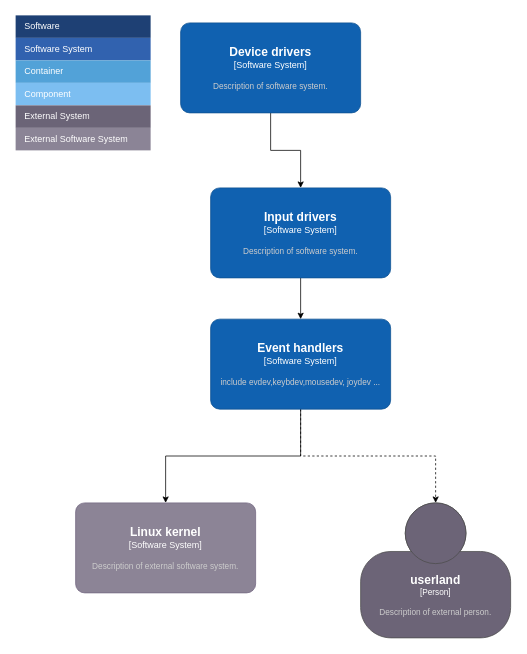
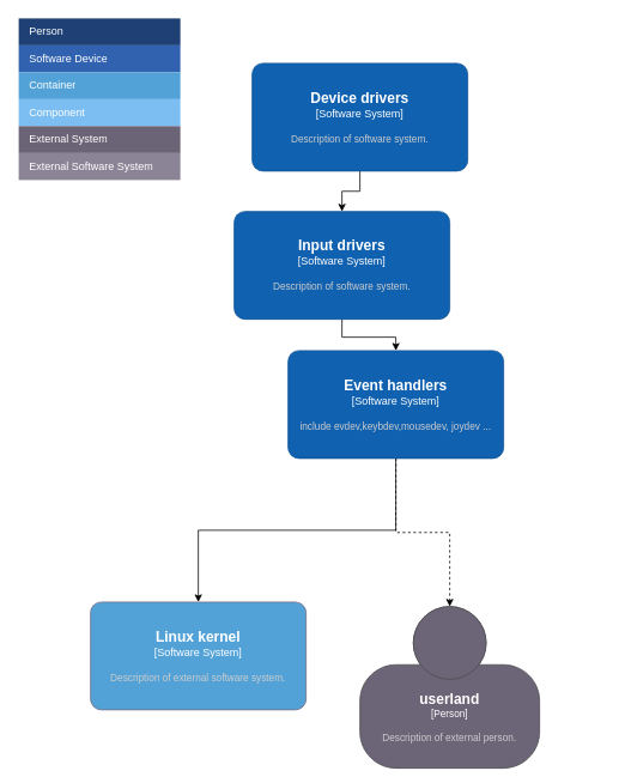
- <mxCell id="3" value="Software" style="shape=partialRectangle;html=1;whiteSpace=wrap;connectable=0;fillColor=#1E4074;top=0;left=0;bottom=0;right=0;overflow=hidden;pointerEvents=1;align=left;spacingLeft=10;strokeColor=none;fontColor=#FFFFFF;" vertex="1" parent="2"><mxGeometry width="180" height="30" as="geometry" /></mxCell>
+ <mxCell id="3" value="Person" style="shape=partialRectangle;html=1;whiteSpace=wrap;connectable=0;fillColor=#1E4074;top=0;left=0;bottom=0;right=0;overflow=hidden;pointerEvents=1;align=left;spacingLeft=10;strokeColor=none;fontColor=#FFFFFF;" vertex="1" parent="2"><mxGeometry width="180" height="30" as="geometry" /></mxCell>
- <mxCell id="4" value="Software System" style="shape=partialRectangle;html=1;whiteSpace=wrap;connectable=0;fillColor=#3162AF;top=0;left=0;bottom=0;right=0;overflow=hidden;pointerEvents=1;align=left;spacingLeft=10;fontColor=#FFFFFF;" vertex="1" parent="2"><mxGeometry y="30" width="180" height="30" as="geometry" /></mxCell>
+ <mxCell id="4" value="Software Device" style="shape=partialRectangle;html=1;whiteSpace=wrap;connectable=0;fillColor=#3162AF;top=0;left=0;bottom=0;right=0;overflow=hidden;pointerEvents=1;align=left;spacingLeft=10;fontColor=#FFFFFF;" vertex="1" parent="2"><mxGeometry y="30" width="180" height="30" as="geometry" /></mxCell>
- <mxCell id="10" value="&lt;font style=&quot;font-size: 16px&quot;&gt;&lt;b&gt;Device drivers&lt;/b&gt;&lt;/font&gt;&lt;div&gt;[Software System]&lt;/div&gt;&lt;br&gt;&lt;div&gt;&lt;font style=&quot;font-size: 11px&quot;&gt;&lt;font color=&quot;#cccccc&quot;&gt;Description of software system.&lt;/font&gt;&lt;/div&gt;" style="rounded=1;whiteSpace=wrap;html=1;labelBackgroundColor=none;fillColor=#1061B0;fontColor=#ffffff;align=center;arcSize=10;strokeColor=#0D5091;metaEdit=1;resizable=0;points=[[0.25,0,0],[0.5,0,0],[0.75,0,0],[1,0.25,0],[1,0.5,0],[1,0.75,0],[0.75,1,0],[0.5,1,0],[0.25,1,0],[0,0.75,0],[0,0.5,0],[0,0.25,0]];" vertex="1" parent="1"><mxGeometry x="240" y="30" width="240" height="120" as="geometry" /></mxCell>
+ <mxCell id="10" value="&lt;font style=&quot;font-size: 16px&quot;&gt;&lt;b&gt;Device drivers&lt;/b&gt;&lt;/font&gt;&lt;div&gt;[Software System]&lt;/div&gt;&lt;br&gt;&lt;div&gt;&lt;font style=&quot;font-size: 11px&quot;&gt;&lt;font color=&quot;#cccccc&quot;&gt;Description of software system.&lt;/font&gt;&lt;/div&gt;" style="rounded=1;whiteSpace=wrap;html=1;labelBackgroundColor=none;fillColor=#1061B0;fontColor=#ffffff;align=center;arcSize=10;strokeColor=#0D5091;metaEdit=1;resizable=0;points=[[0.25,0,0],[0.5,0,0],[0.75,0,0],[1,0.25,0],[1,0.5,0],[1,0.75,0],[0.75,1,0],[0.5,1,0],[0.25,1,0],[0,0.75,0],[0,0.5,0],[0,0.25,0]];" vertex="1" parent="1"><mxGeometry x="280" y="70" width="240" height="120" as="geometry" /></mxCell>
- <mxCell id="15" value="&lt;font style=&quot;font-size: 16px&quot;&gt;&lt;b&gt;Input drivers&lt;/b&gt;&lt;/font&gt;&lt;div&gt;[Software System]&lt;/div&gt;&lt;br&gt;&lt;div&gt;&lt;font style=&quot;font-size: 11px&quot;&gt;&lt;font color=&quot;#cccccc&quot;&gt;Description of software system.&lt;/font&gt;&lt;/div&gt;" style="rounded=1;whiteSpace=wrap;html=1;labelBackgroundColor=none;fillColor=#1061B0;fontColor=#ffffff;align=center;arcSize=10;strokeColor=#0D5091;metaEdit=1;resizable=0;points=[[0.25,0,0],[0.5,0,0],[0.75,0,0],[1,0.25,0],[1,0.5,0],[1,0.75,0],[0.75,1,0],[0.5,1,0],[0.25,1,0],[0,0.75,0],[0,0.5,0],[0,0.25,0]];" vertex="1" parent="1"><mxGeometry x="280" y="250" width="240" height="120" as="geometry" /></mxCell>
+ <mxCell id="15" value="&lt;font style=&quot;font-size: 16px&quot;&gt;&lt;b&gt;Input drivers&lt;/b&gt;&lt;/font&gt;&lt;div&gt;[Software System]&lt;/div&gt;&lt;br&gt;&lt;div&gt;&lt;font style=&quot;font-size: 11px&quot;&gt;&lt;font color=&quot;#cccccc&quot;&gt;Description of software system.&lt;/font&gt;&lt;/div&gt;" style="rounded=1;whiteSpace=wrap;html=1;labelBackgroundColor=none;fillColor=#1061B0;fontColor=#ffffff;align=center;arcSize=10;strokeColor=#0D5091;metaEdit=1;resizable=0;points=[[0.25,0,0],[0.5,0,0],[0.75,0,0],[1,0.25,0],[1,0.5,0],[1,0.75,0],[0.75,1,0],[0.5,1,0],[0.25,1,0],[0,0.75,0],[0,0.5,0],[0,0.25,0]];" vertex="1" parent="1"><mxGeometry x="260" y="235" width="240" height="120" as="geometry" /></mxCell>
- <mxCell id="13" value="&lt;font style=&quot;font-size: 16px&quot;&gt;&lt;b&gt;Event handlers&lt;/b&gt;&lt;/font&gt;&lt;div&gt;[Software System]&lt;/div&gt;&lt;br&gt;&lt;div&gt;&lt;font style=&quot;font-size: 11px&quot;&gt;&lt;font color=&quot;#cccccc&quot;&gt;include evdev,keybdev,mousedev, joydev ...&lt;/font&gt;&lt;/div&gt;" style="rounded=1;whiteSpace=wrap;html=1;labelBackgroundColor=none;fillColor=#1061B0;fontColor=#ffffff;align=center;arcSize=10;strokeColor=#0D5091;metaEdit=1;resizable=0;points=[[0.25,0,0],[0.5,0,0],[0.75,0,0],[1,0.25,0],[1,0.5,0],[1,0.75,0],[0.75,1,0],[0.5,1,0],[0.25,1,0],[0,0.75,0],[0,0.5,0],[0,0.25,0]];" vertex="1" parent="1"><mxGeometry x="280" y="425" width="240" height="120" as="geometry" /></mxCell>
+ <mxCell id="13" value="&lt;font style=&quot;font-size: 16px&quot;&gt;&lt;b&gt;Event handlers&lt;/b&gt;&lt;/font&gt;&lt;div&gt;[Software System]&lt;/div&gt;&lt;br&gt;&lt;div&gt;&lt;font style=&quot;font-size: 11px&quot;&gt;&lt;font color=&quot;#cccccc&quot;&gt;include evdev,keybdev,mousedev, joydev ...&lt;/font&gt;&lt;/div&gt;" style="rounded=1;whiteSpace=wrap;html=1;labelBackgroundColor=none;fillColor=#1061B0;fontColor=#ffffff;align=center;arcSize=10;strokeColor=#0D5091;metaEdit=1;resizable=0;points=[[0.25,0,0],[0.5,0,0],[0.75,0,0],[1,0.25,0],[1,0.5,0],[1,0.75,0],[0.75,1,0],[0.5,1,0],[0.25,1,0],[0,0.75,0],[0,0.5,0],[0,0.25,0]];" vertex="1" parent="1"><mxGeometry x="320" y="390" width="240" height="120" as="geometry" /></mxCell>
- <mxCell id="17" value="&lt;font style=&quot;font-size: 16px&quot;&gt;&lt;b&gt;Linux kernel&lt;/b&gt;&lt;/font&gt;&lt;div&gt;[Software System]&lt;/div&gt;&lt;br&gt;&lt;div&gt;&lt;font style=&quot;font-size: 11px&quot;&gt;&lt;font color=&quot;#cccccc&quot;&gt;Description of external software system.&lt;/font&gt;&lt;/div&gt;" style="rounded=1;whiteSpace=wrap;html=1;labelBackgroundColor=none;fillColor=#8C8496;fontColor=#ffffff;align=center;arcSize=10;strokeColor=#736782;metaEdit=1;resizable=0;points=[[0.25,0,0],[0.5,0,0],[0.75,0,0],[1,0.25,0],[1,0.5,0],[1,0.75,0],[0.75,1,0],[0.5,1,0],[0.25,1,0],[0,0.75,0],[0,0.5,0],[0,0.25,0]];" vertex="1" parent="1"><mxGeometry x="100" y="670" width="240" height="120" as="geometry" /></mxCell>
+ <mxCell id="17" value="&lt;font style=&quot;font-size: 16px&quot;&gt;&lt;b&gt;Linux kernel&lt;/b&gt;&lt;/font&gt;&lt;div&gt;[Software System]&lt;/div&gt;&lt;br&gt;&lt;div&gt;&lt;font style=&quot;font-size: 11px&quot;&gt;&lt;font color=&quot;#cccccc&quot;&gt;Description of external software system.&lt;/font&gt;&lt;/div&gt;" style="rounded=1;whiteSpace=wrap;html=1;labelBackgroundColor=none;fillColor=#52a2d8;fontColor=#ffffff;align=center;arcSize=10;strokeColor=#736782;metaEdit=1;resizable=0;points=[[0.25,0,0],[0.5,0,0],[0.75,0,0],[1,0.25,0],[1,0.5,0],[1,0.75,0],[0.75,1,0],[0.5,1,0],[0.25,1,0],[0,0.75,0],[0,0.5,0],[0,0.25,0]];" vertex="1" parent="1"><mxGeometry x="100" y="670" width="240" height="120" as="geometry" /></mxCell>
- <mxCell id="16" value="&lt;font style=&quot;font-size: 16px&quot;&gt;&lt;b&gt;userland&lt;/b&gt;&lt;/font&gt;&lt;div&gt;[Person]&lt;/div&gt;&lt;br&gt;&lt;div&gt;&lt;font style=&quot;font-size: 11px&quot;&gt;&lt;font color=&quot;#cccccc&quot;&gt;Description of external person.&lt;/font&gt;&lt;/div&gt;" style="html=1;fontSize=11;dashed=0;whiteSpace=wrap;fillColor=#6C6477;strokeColor=#4D4D4D;fontColor=#ffffff;shape=mxgraph.c4.person2;align=center;metaEdit=1;points=[[0.5,0,0],[1,0.5,0],[1,0.75,0],[0.75,1,0],[0.5,1,0],[0.25,1,0],[0,0.75,0],[0,0.5,0]];resizable=0;" vertex="1" parent="1"><mxGeometry x="480" y="670" width="200" height="180" as="geometry" /></mxCell>
+ <mxCell id="16" value="&lt;font style=&quot;font-size: 16px&quot;&gt;&lt;b&gt;userland&lt;/b&gt;&lt;/font&gt;&lt;div&gt;[Person]&lt;/div&gt;&lt;br&gt;&lt;div&gt;&lt;font style=&quot;font-size: 11px&quot;&gt;&lt;font color=&quot;#cccccc&quot;&gt;Description of external person.&lt;/font&gt;&lt;/div&gt;" style="html=1;fontSize=11;dashed=0;whiteSpace=wrap;fillColor=#6C6477;strokeColor=#4D4D4D;fontColor=#ffffff;shape=mxgraph.c4.person2;align=center;metaEdit=1;points=[[0.5,0,0],[1,0.5,0],[1,0.75,0],[0.75,1,0],[0.5,1,0],[0.25,1,0],[0,0.75,0],[0,0.5,0]];resizable=0;" vertex="1" parent="1"><mxGeometry x="400" y="675" width="200" height="180" as="geometry" /></mxCell>
